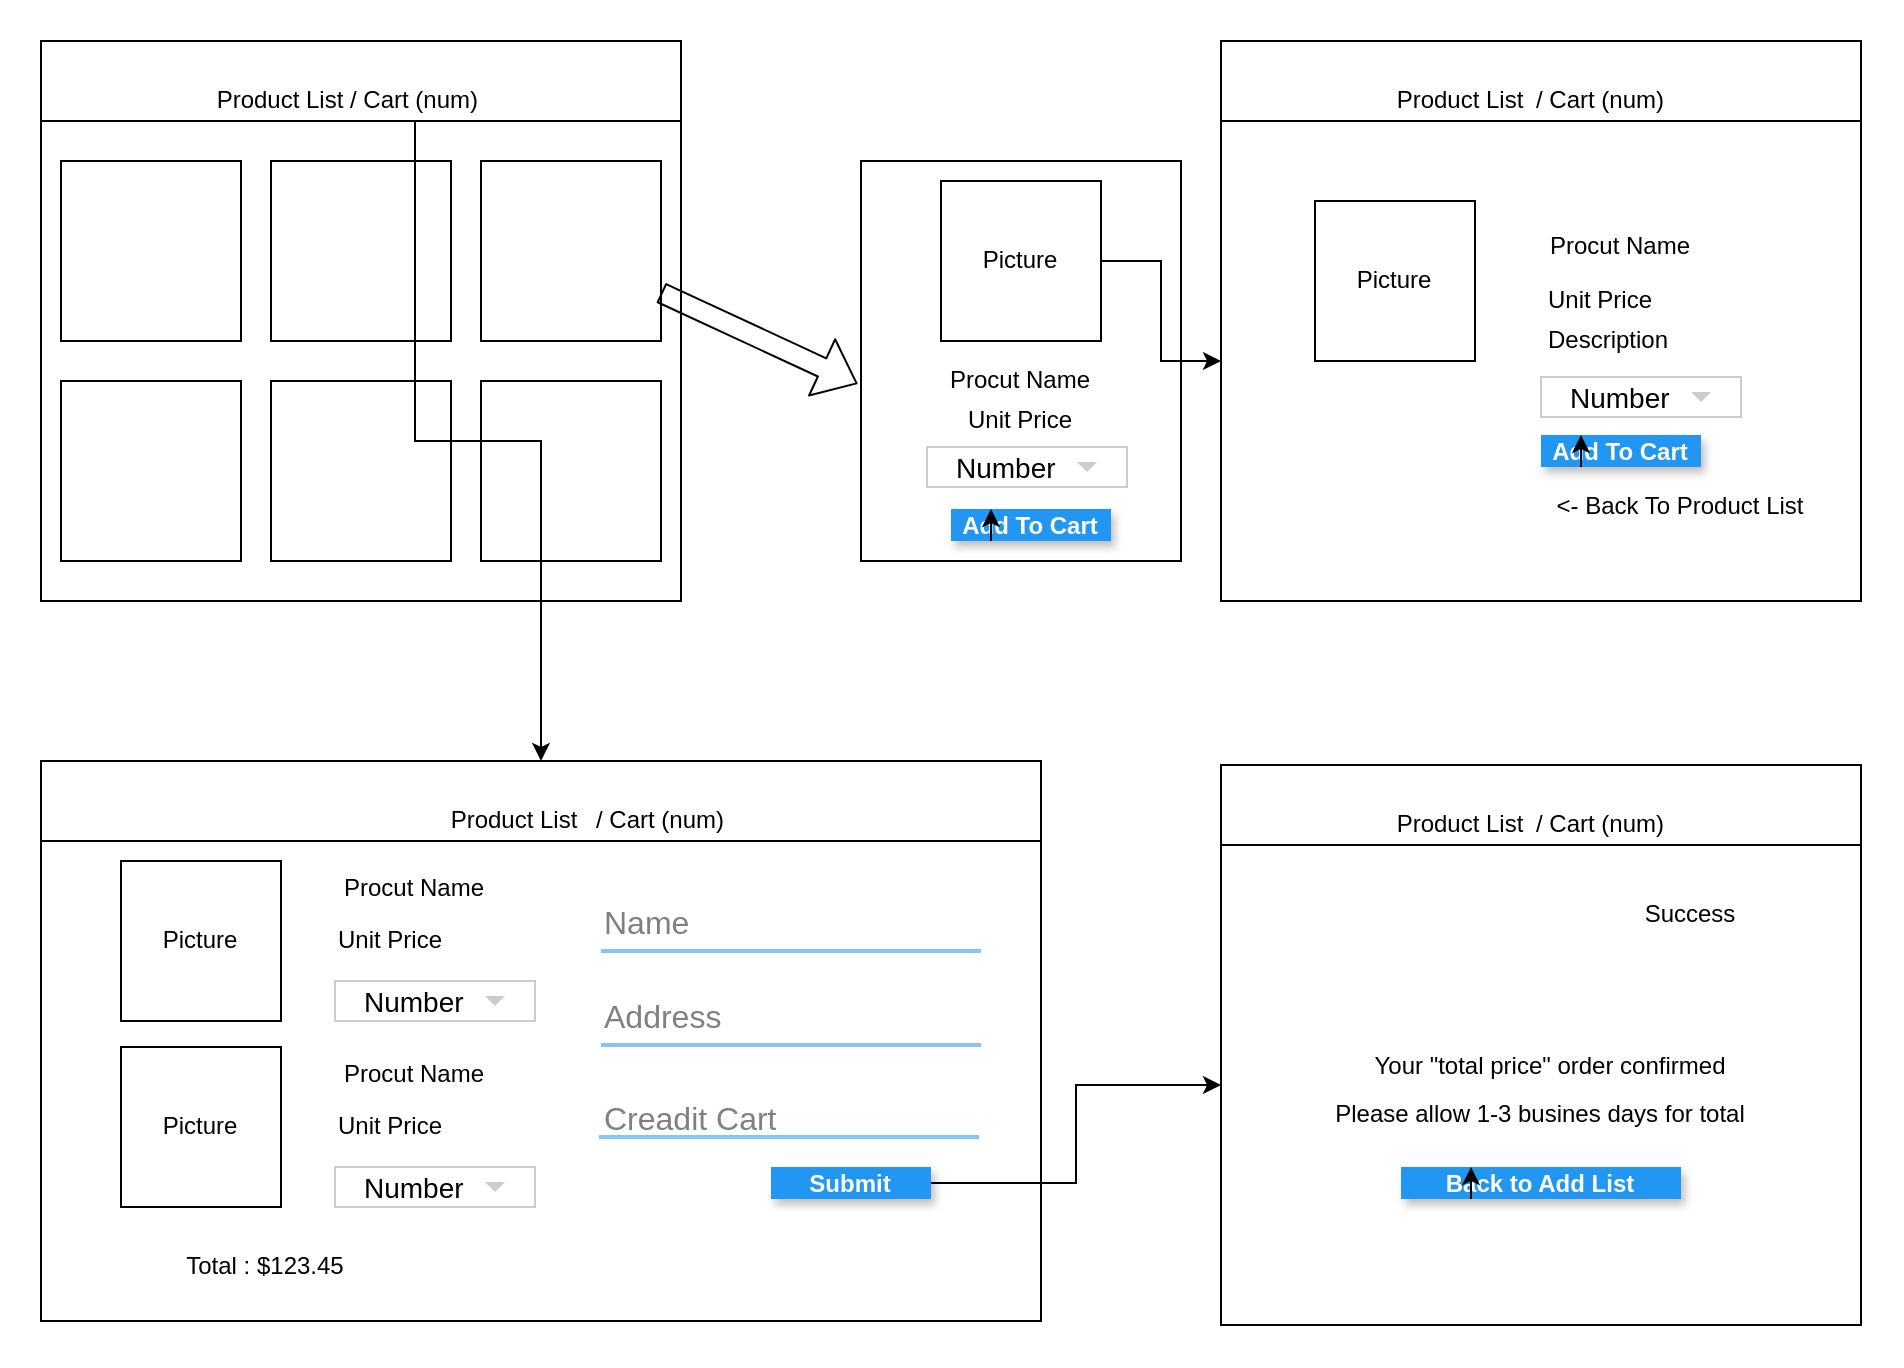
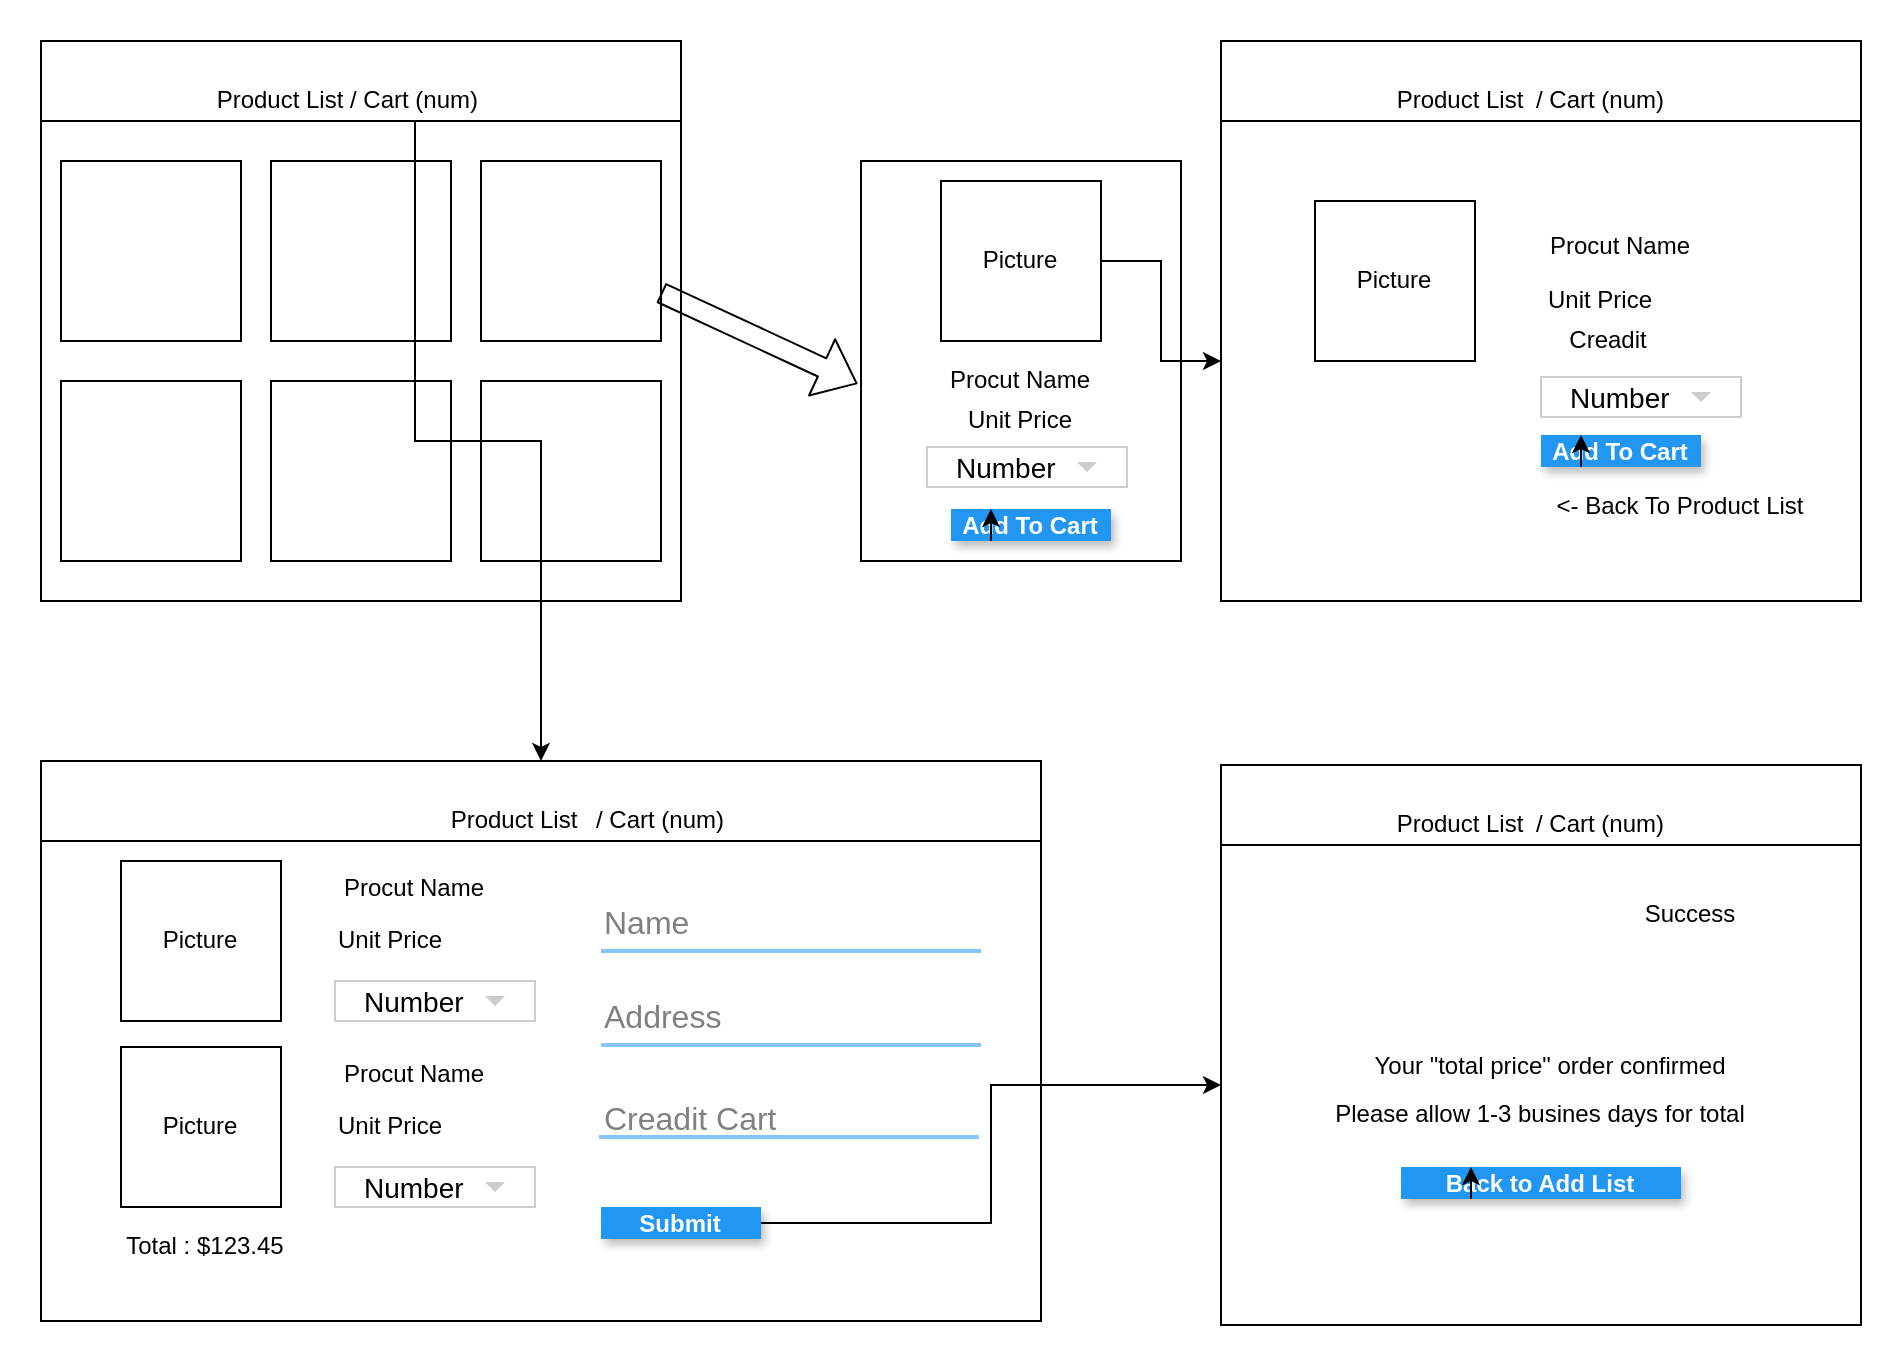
- <mxCell id="36" value="Description" style="text;html=1;strokeColor=none;fillColor=none;align=center;verticalAlign=middle;whiteSpace=wrap;rounded=0;" vertex="1" parent="1"><mxGeometry x="764" y="160" width="80" height="20" as="geometry" /></mxCell>
+ <mxCell id="36" value="Creadit" style="text;html=1;strokeColor=none;fillColor=none;align=center;verticalAlign=middle;whiteSpace=wrap;rounded=0;" vertex="1" parent="1"><mxGeometry x="764" y="160" width="80" height="20" as="geometry" /></mxCell>
- <mxCell id="49" value="Submit" style="dashed=0;align=center;fontSize=12;shape=rect;fillColor=#2196F3;strokeColor=none;fontStyle=1;shadow=1;fontColor=#ffffff;" vertex="1" parent="1"><mxGeometry x="385" y="583" width="80" height="16" as="geometry" /></mxCell>
+ <mxCell id="49" value="Submit" style="dashed=0;align=center;fontSize=12;shape=rect;fillColor=#2196F3;strokeColor=none;fontStyle=1;shadow=1;fontColor=#ffffff;" vertex="1" parent="1"><mxGeometry x="300" y="603" width="80" height="16" as="geometry" /></mxCell>
- <mxCell id="56" value="Total : $123.45" style="text;html=1;strokeColor=none;fillColor=none;align=center;verticalAlign=middle;whiteSpace=wrap;rounded=0;" vertex="1" parent="1"><mxGeometry x="60" y="623" width="145" height="20" as="geometry" /></mxCell>
+ <mxCell id="56" value="Total : $123.45" style="text;html=1;strokeColor=none;fillColor=none;align=center;verticalAlign=middle;whiteSpace=wrap;rounded=0;" vertex="1" parent="1"><mxGeometry x="30" y="613" width="145" height="20" as="geometry" /></mxCell>
